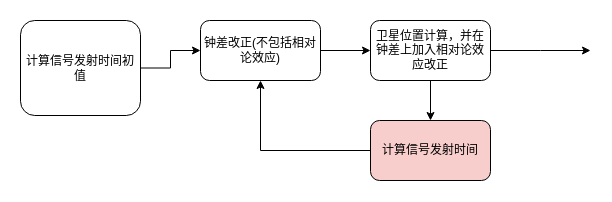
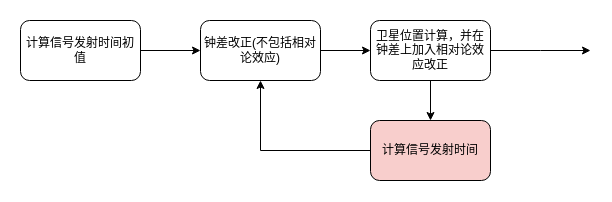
- <mxCell id="3" value="计算信号发射时间初值" style="rounded=1;whiteSpace=wrap;html=1;" vertex="1" parent="1"><mxGeometry x="20" y="20" width="120" height="95" as="geometry" /></mxCell>
+ <mxCell id="3" value="计算信号发射时间初值" style="rounded=1;whiteSpace=wrap;html=1;" vertex="1" parent="1"><mxGeometry x="20" y="20" width="120" height="60" as="geometry" /></mxCell>
